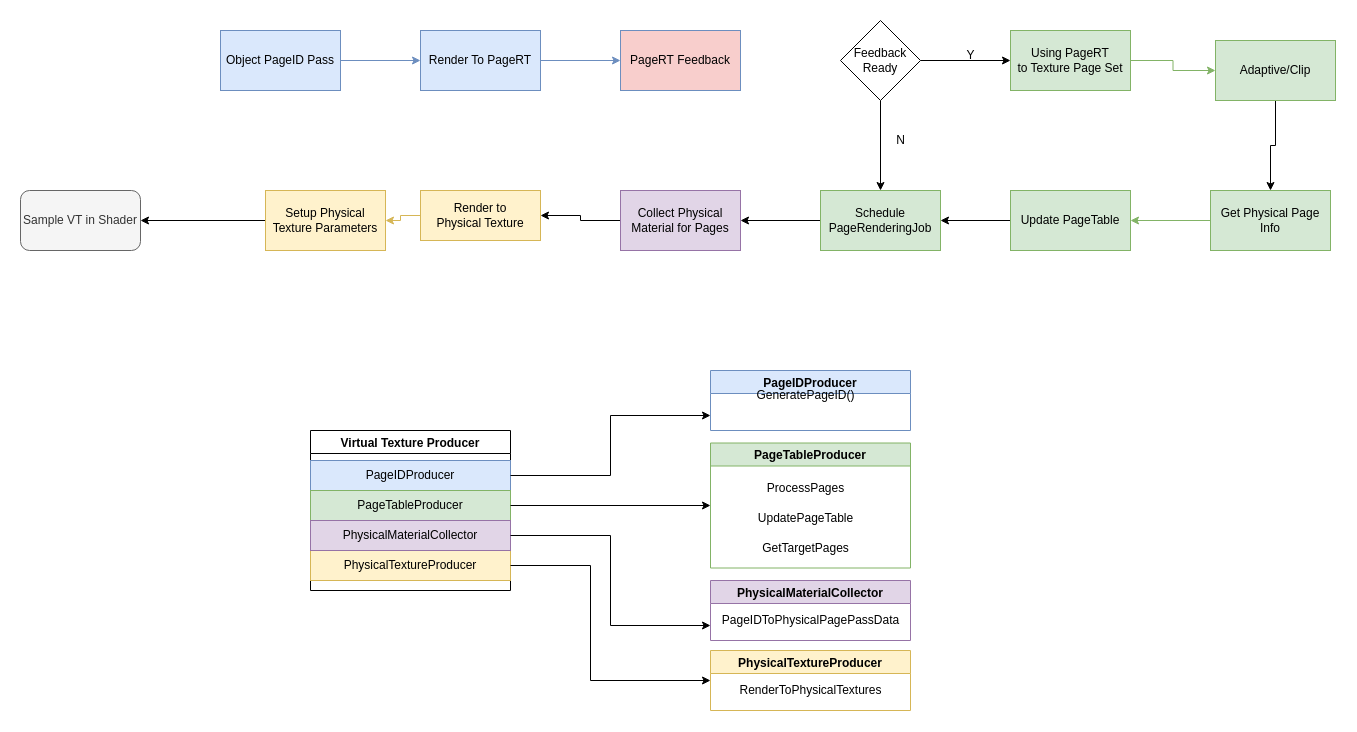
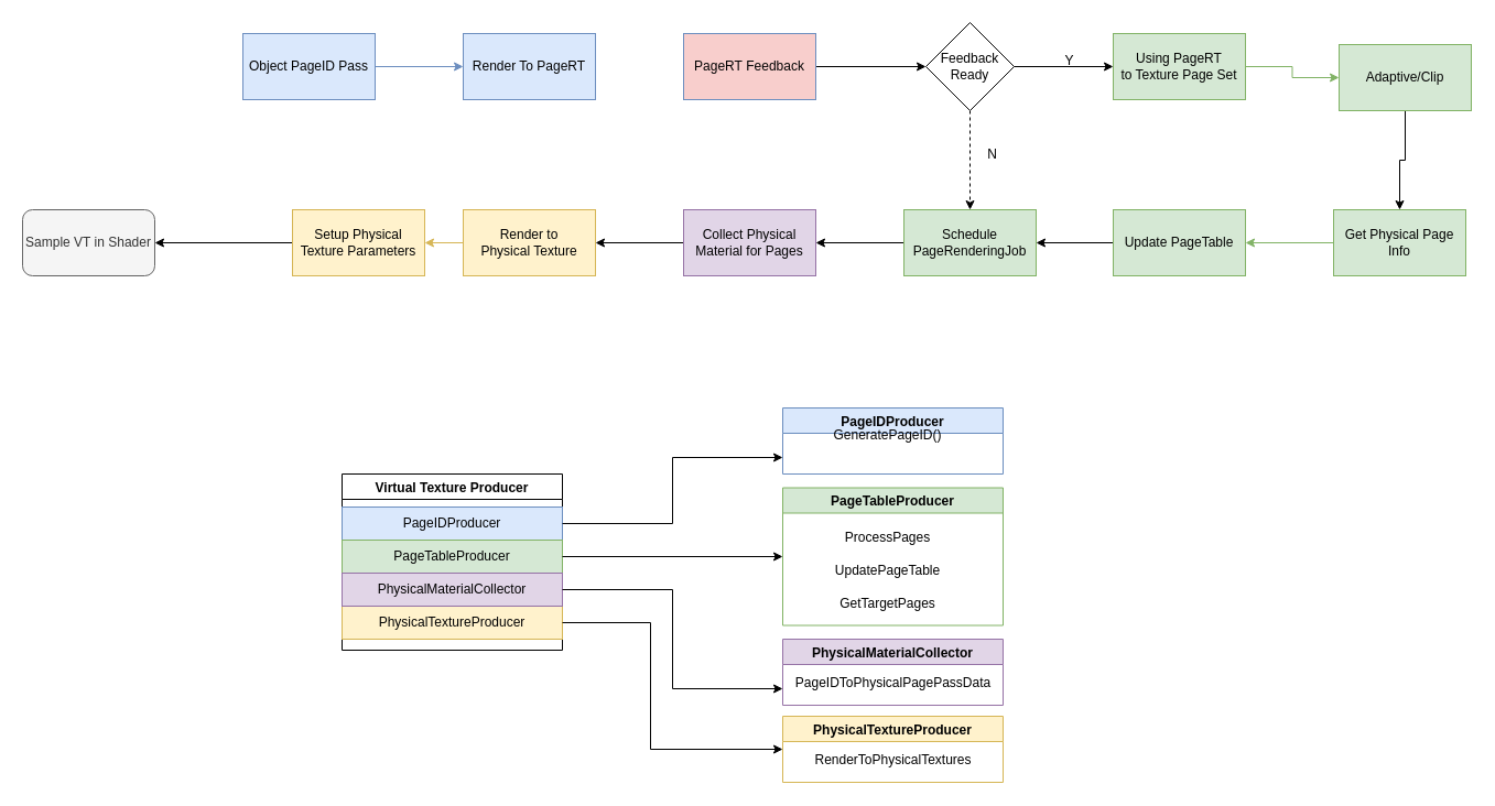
- <mxCell id="4" value="" style="edgeStyle=orthogonalEdgeStyle;rounded=0;orthogonalLoop=1;jettySize=auto;html=1;fillColor=#dae8fc;strokeColor=#6c8ebf;" parent="1" source="5" target="7" edge="1"><mxGeometry relative="1" as="geometry" /></mxCell>
+ <mxCell id="6" value="" style="edgeStyle=orthogonalEdgeStyle;rounded=0;orthogonalLoop=1;jettySize=auto;html=1;" parent="1" source="7" target="10" edge="1"><mxGeometry relative="1" as="geometry" /></mxCell>
- <mxCell id="9" style="edgeStyle=orthogonalEdgeStyle;rounded=0;orthogonalLoop=1;jettySize=auto;html=1;entryX=0.5;entryY=0;entryDx=0;entryDy=0;" parent="1" source="10" target="14" edge="1"><mxGeometry relative="1" as="geometry" /></mxCell>
+ <mxCell id="9" style="edgeStyle=orthogonalEdgeStyle;rounded=0;orthogonalLoop=1;jettySize=auto;html=1;entryX=0.5;entryY=0;entryDx=0;entryDy=0;dashed=1;" parent="1" source="10" target="14" edge="1"><mxGeometry relative="1" as="geometry" /></mxCell>
- <mxCell id="16" value="Render to &lt;br&gt;Physical Texture" style="whiteSpace=wrap;html=1;rounded=0;fillColor=#fff2cc;strokeColor=#d6b656;" parent="1" vertex="1"><mxGeometry x="420" y="190" width="120" height="50" as="geometry" /></mxCell>
+ <mxCell id="16" value="Render to &lt;br&gt;Physical Texture" style="whiteSpace=wrap;html=1;rounded=0;fillColor=#fff2cc;strokeColor=#d6b656;" parent="1" vertex="1"><mxGeometry x="420" y="190" width="120" height="60" as="geometry" /></mxCell>
